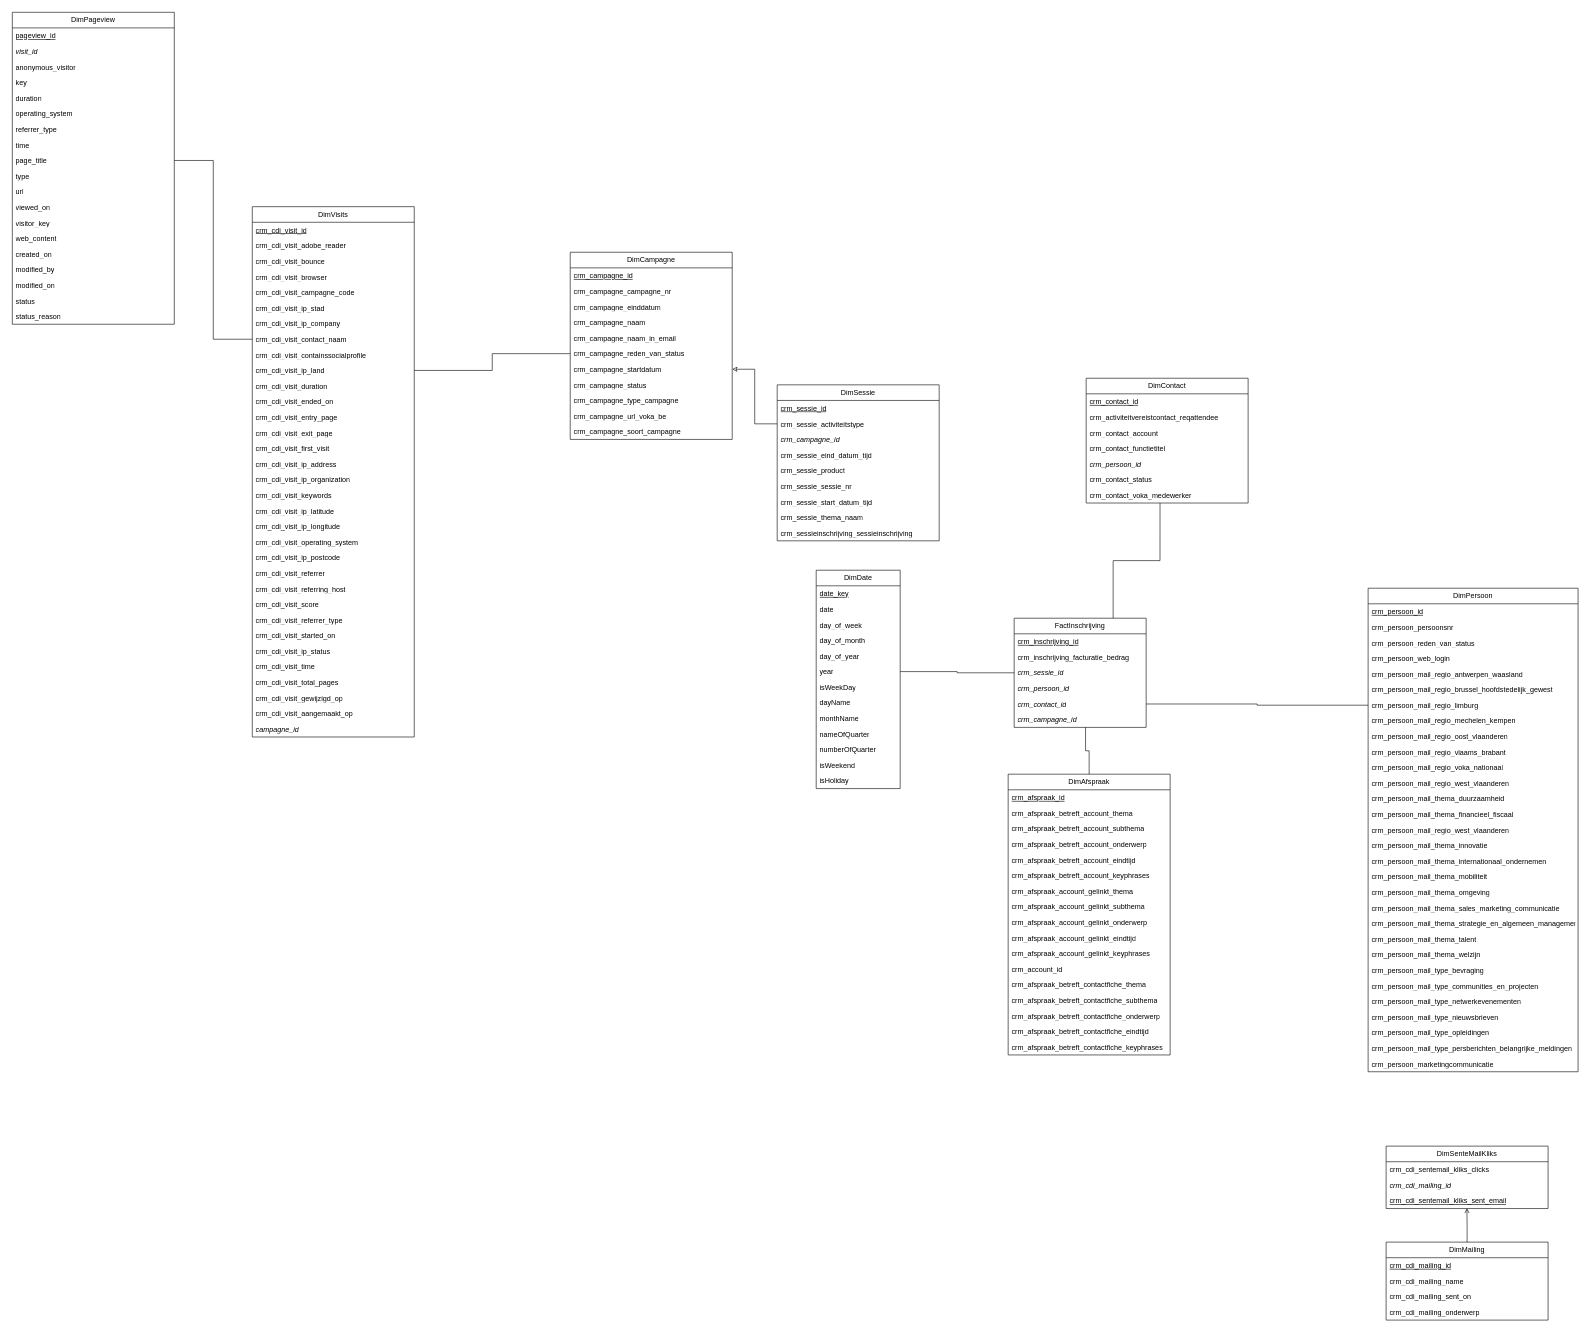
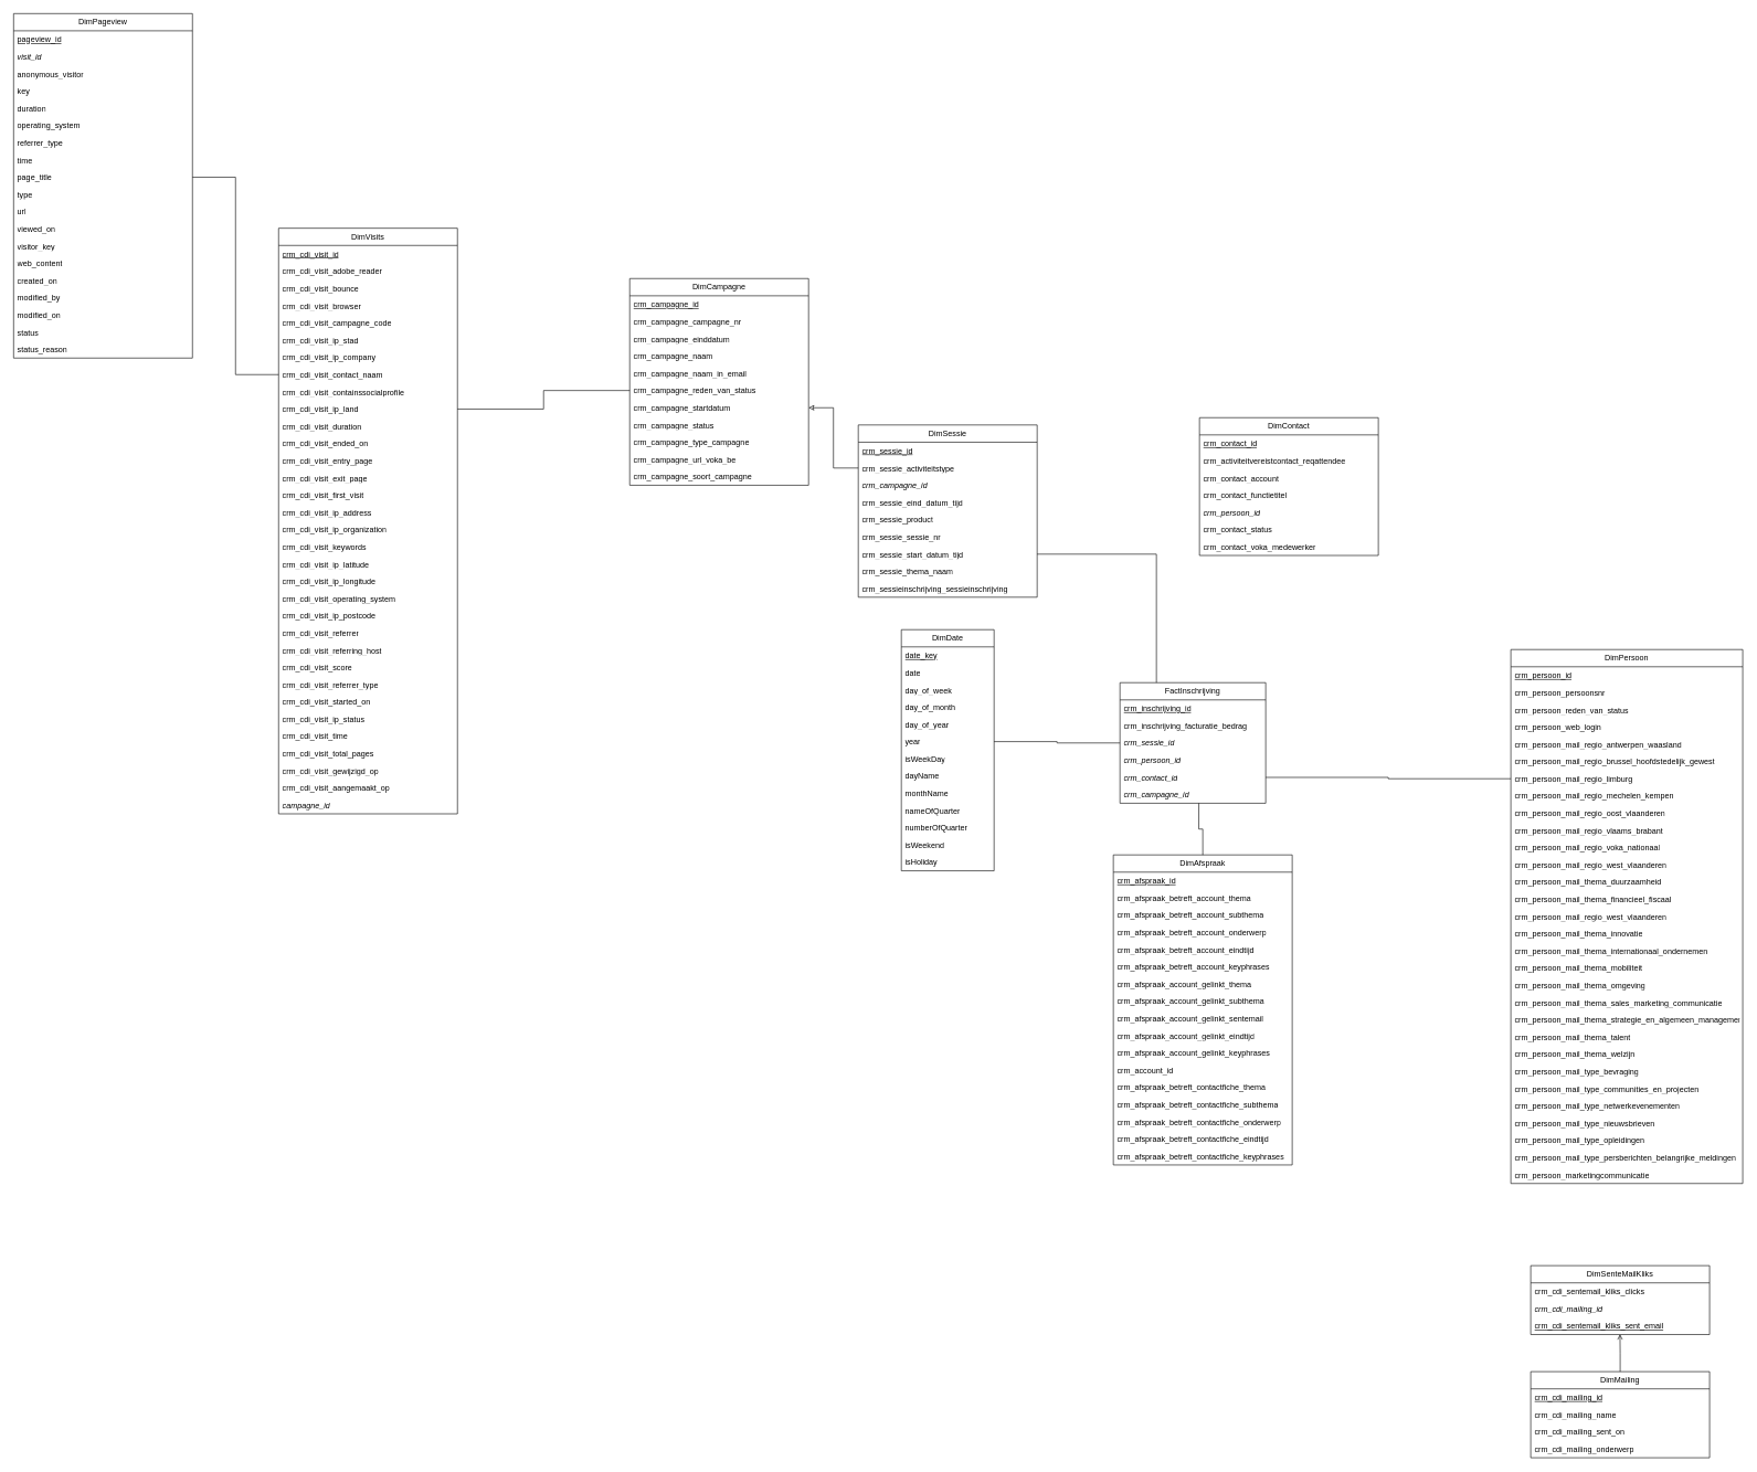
+ <mxCell id="47" style="edgeStyle=orthogonalEdgeStyle;rounded=0;orthogonalLoop=1;jettySize=auto;html=1;exitX=0.25;exitY=0;exitDx=0;exitDy=0;entryX=1;entryY=0.5;entryDx=0;entryDy=0;endArrow=none;endFill=0;" parent="1" source="48" target="93" edge="1"><mxGeometry relative="1" as="geometry" /></mxCell>
- <mxCell id="104" style="edgeStyle=orthogonalEdgeStyle;rounded=0;orthogonalLoop=1;jettySize=auto;html=1;exitX=0.75;exitY=0;exitDx=0;exitDy=0;entryX=0.456;entryY=1;entryDx=0;entryDy=0;entryPerimeter=0;endArrow=none;endFill=0;" parent="1" source="48" target="103" edge="1"><mxGeometry relative="1" as="geometry" /></mxCell>
- <mxCell id="65" value="crm_afspraak_account_gelinkt_onderwerp" style="text;strokeColor=none;fillColor=none;align=left;verticalAlign=top;spacingLeft=4;spacingRight=4;overflow=hidden;rotatable=0;points=[[0,0.5],[1,0.5]];portConstraint=eastwest;whiteSpace=wrap;html=1;" parent="56" vertex="1"><mxGeometry y="234" width="270" height="26" as="geometry" /></mxCell>
+ <mxCell id="65" value="crm_afspraak_account_gelinkt_sentemail" style="text;strokeColor=none;fillColor=none;align=left;verticalAlign=top;spacingLeft=4;spacingRight=4;overflow=hidden;rotatable=0;points=[[0,0.5],[1,0.5]];portConstraint=eastwest;whiteSpace=wrap;html=1;" parent="56" vertex="1"><mxGeometry y="234" width="270" height="26" as="geometry" /></mxCell>
